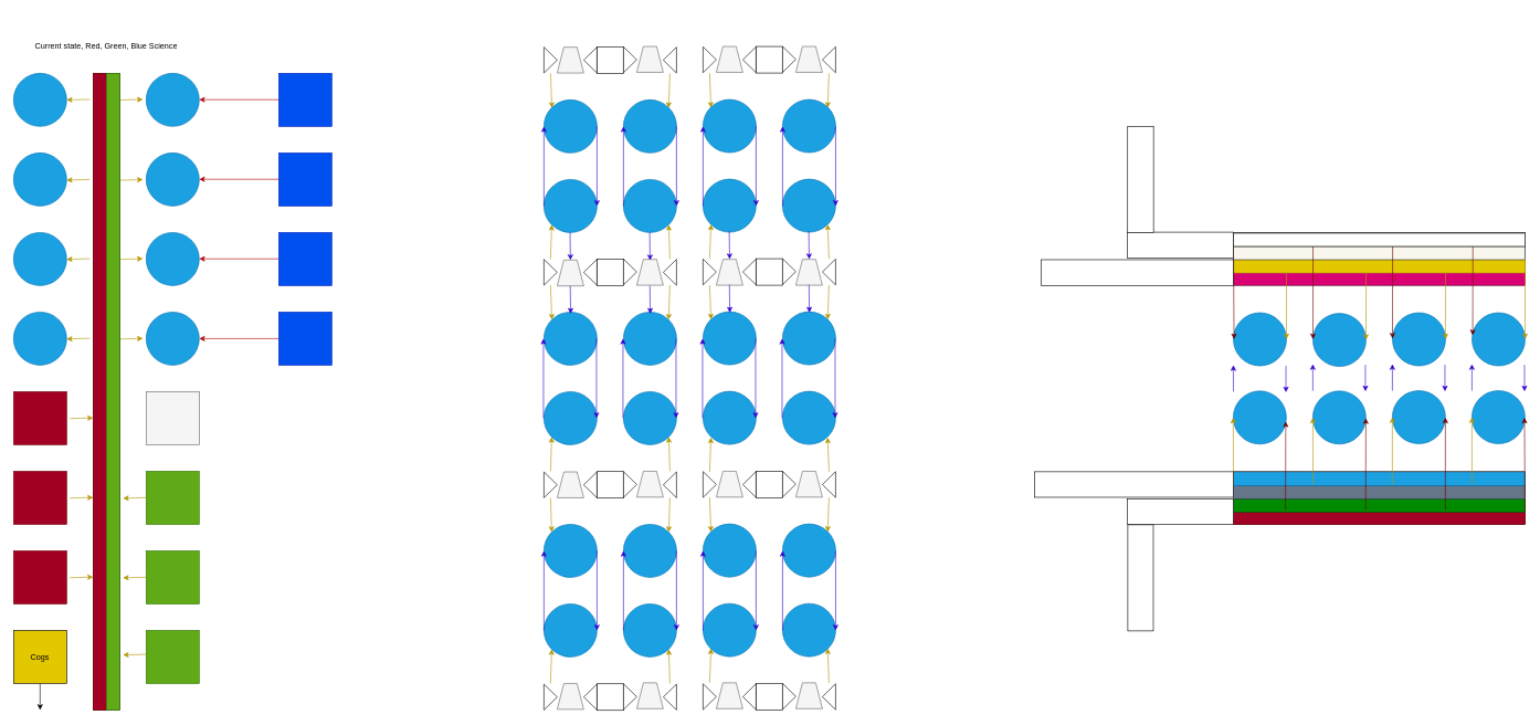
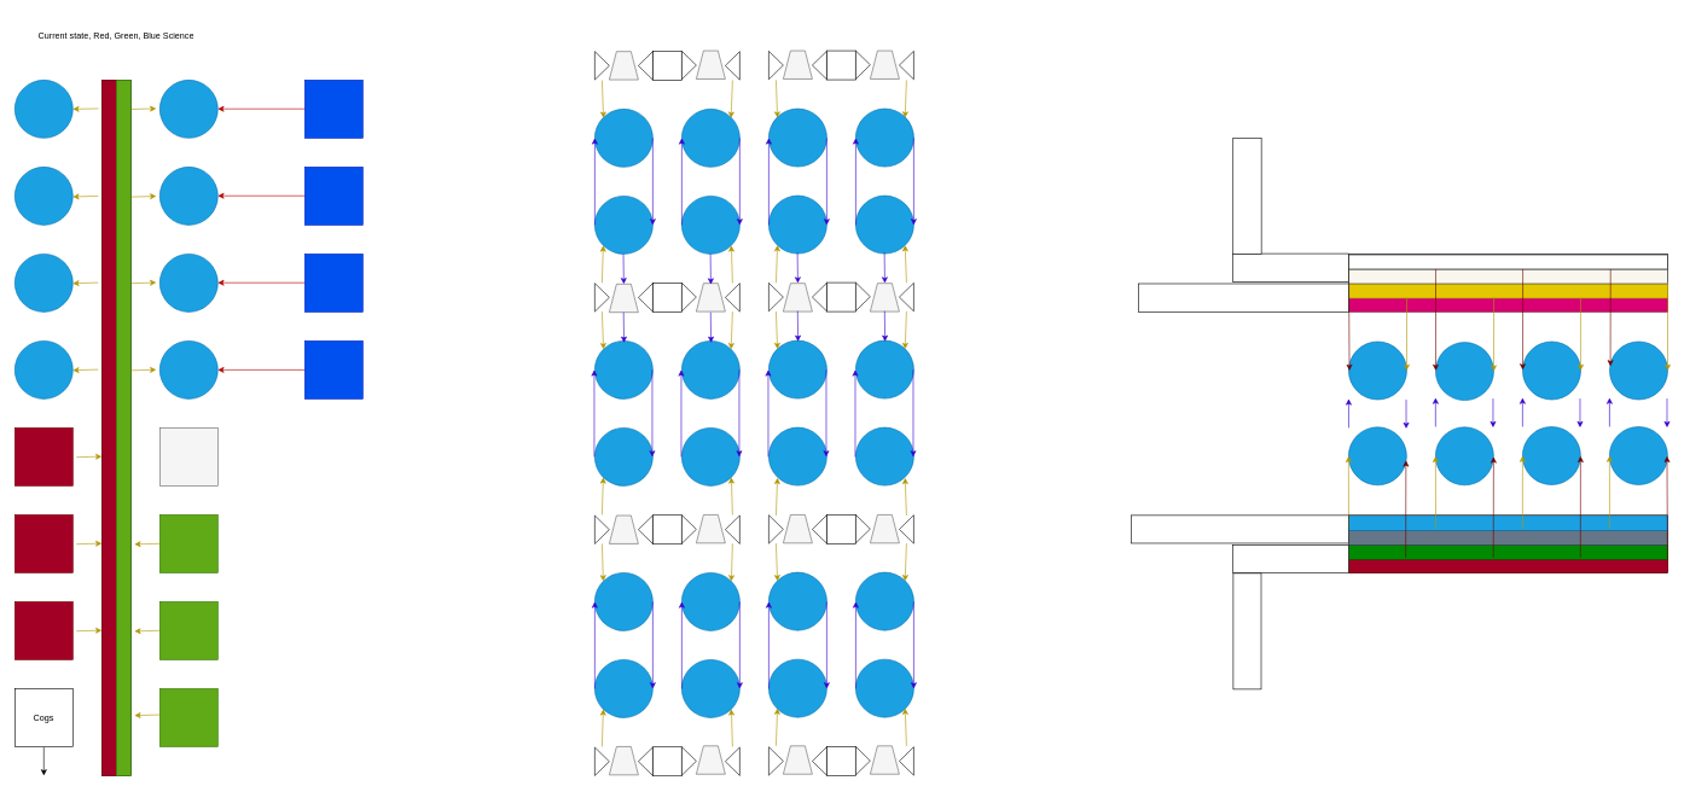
- <mxCell id="46" value="Current state, Red, Green, Blue Science" style="text;html=1;strokeColor=none;fillColor=none;align=center;verticalAlign=middle;whiteSpace=wrap;rounded=0;" parent="1" vertex="1"><mxGeometry x="50" y="40" width="220" height="60" as="geometry" /></mxCell>
+ <mxCell id="46" value="Current state, Red, Green, Blue Science" style="text;html=1;strokeColor=none;fillColor=none;align=center;verticalAlign=middle;whiteSpace=wrap;rounded=0;" parent="1" vertex="1"><mxGeometry x="50" y="20" width="220" height="60" as="geometry" /></mxCell>
- <mxCell id="20" value="Cogs" style="whiteSpace=wrap;html=1;aspect=fixed;fillColor=#e3c800;" parent="1" vertex="1"><mxGeometry x="20" y="950" width="80" height="80" as="geometry" /></mxCell>
+ <mxCell id="20" value="Cogs" style="whiteSpace=wrap;html=1;aspect=fixed;" parent="1" vertex="1"><mxGeometry x="20" y="950" width="80" height="80" as="geometry" /></mxCell>
